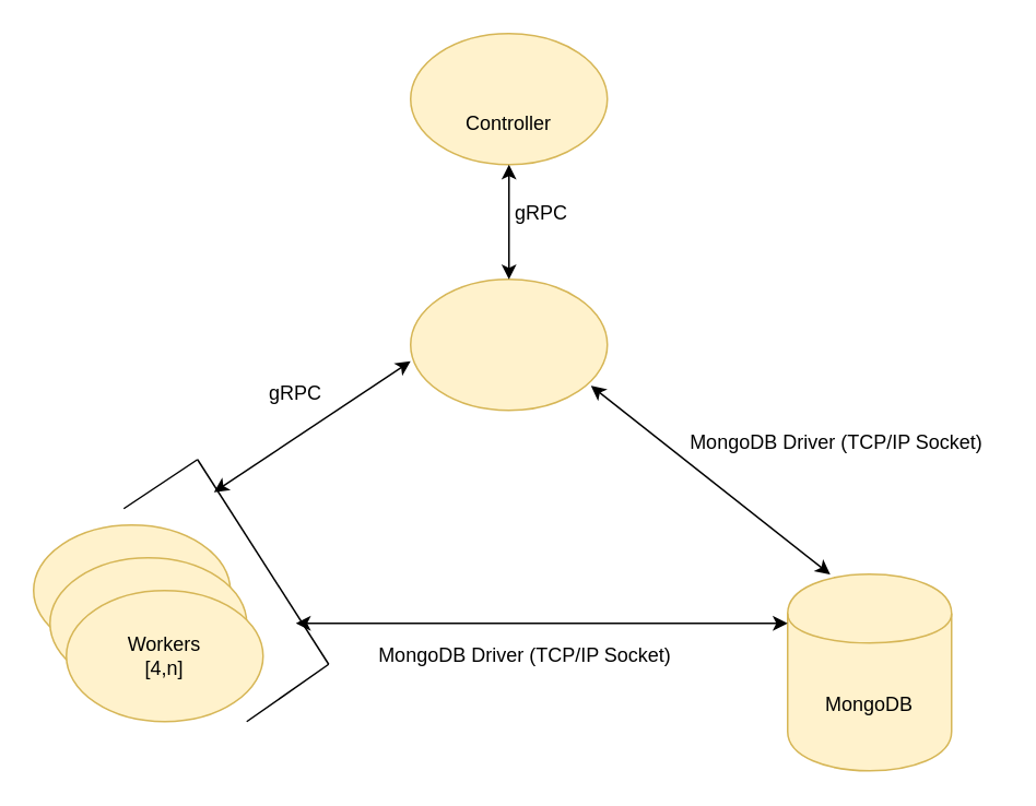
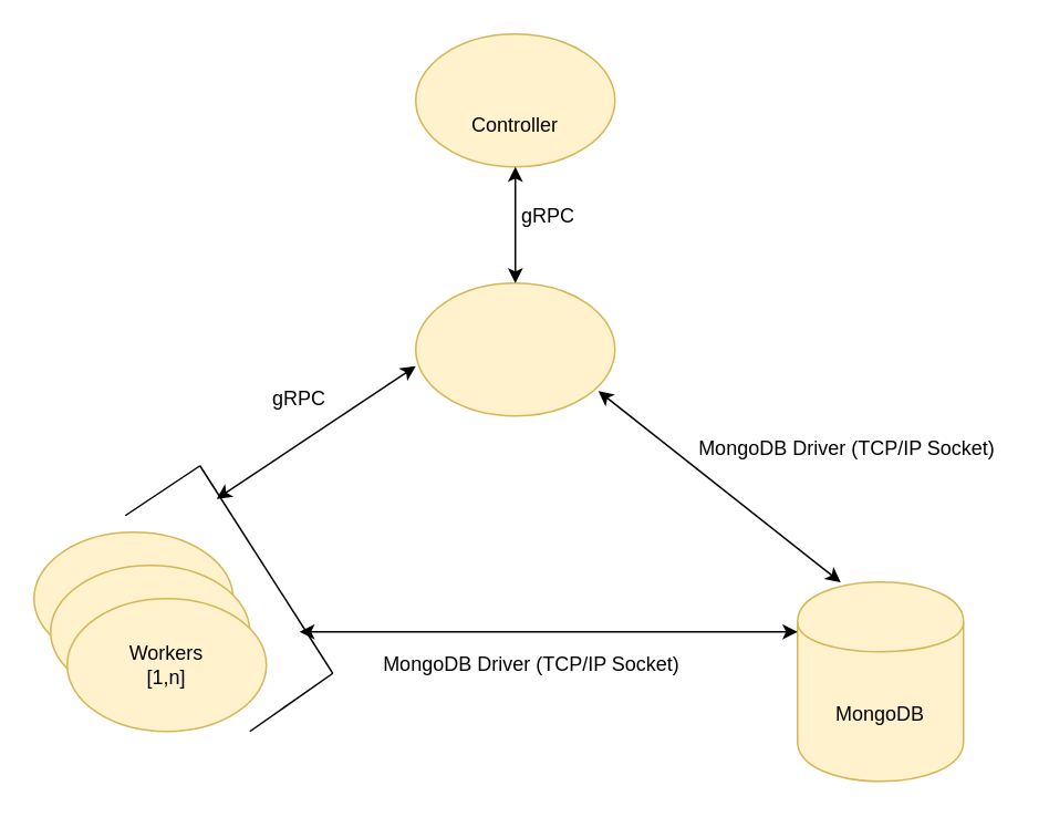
- <mxCell id="10" value="Workers&lt;br&gt;[4,n]" style="text;html=1;strokeColor=none;fillColor=none;align=center;verticalAlign=middle;whiteSpace=wrap;rounded=0;" vertex="1" parent="1"><mxGeometry x="60" y="390" width="80" height="20" as="geometry" /></mxCell>
+ <mxCell id="10" value="Workers&lt;br&gt;[1,n]" style="text;html=1;strokeColor=none;fillColor=none;align=center;verticalAlign=middle;whiteSpace=wrap;rounded=0;" vertex="1" parent="1"><mxGeometry x="60" y="390" width="80" height="20" as="geometry" /></mxCell>
